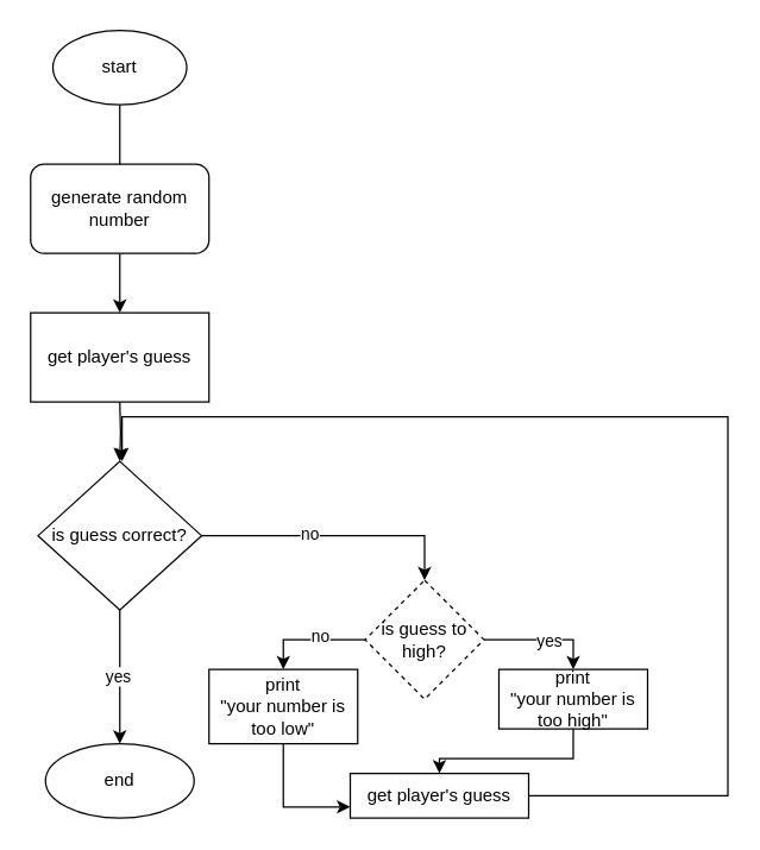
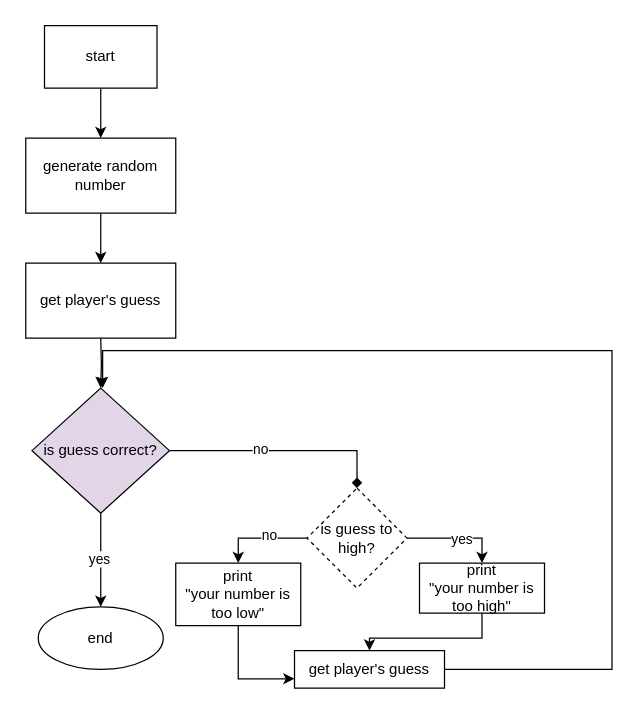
- <mxCell id="5" value="start" style="ellipse;whiteSpace=wrap;html=1;" vertex="1" parent="1"><mxGeometry x="35" y="20" width="90" height="50" as="geometry" /></mxCell>
+ <mxCell id="5" value="start" style="whiteSpace=wrap;html=1;rounded=0;" vertex="1" parent="1"><mxGeometry x="35" y="20" width="90" height="50" as="geometry" /></mxCell>
- <mxCell id="4" style="edgeStyle=orthogonalEdgeStyle;rounded=0;orthogonalLoop=1;jettySize=auto;html=1;endArrow=none;" edge="1" parent="1" source="5" target="3"><mxGeometry relative="1" as="geometry" /></mxCell>
+ <mxCell id="4" style="edgeStyle=orthogonalEdgeStyle;rounded=0;orthogonalLoop=1;jettySize=auto;html=1;" edge="1" parent="1" source="5" target="3"><mxGeometry relative="1" as="geometry" /></mxCell>
- <mxCell id="3" value="generate random number" style="whiteSpace=wrap;html=1;rounded=1;" vertex="1" parent="1"><mxGeometry x="20" y="110" width="120" height="60" as="geometry" /></mxCell>
+ <mxCell id="3" value="generate random number" style="rounded=0;whiteSpace=wrap;html=1;" vertex="1" parent="1"><mxGeometry x="20" y="110" width="120" height="60" as="geometry" /></mxCell>
- <mxCell id="11" value="is guess correct?" style="rhombus;whiteSpace=wrap;html=1;" vertex="1" parent="1"><mxGeometry x="25" y="310" width="110" height="100" as="geometry" /></mxCell>
+ <mxCell id="11" value="is guess correct?" style="rhombus;whiteSpace=wrap;html=1;fillColor=#e1d5e7;" vertex="1" parent="1"><mxGeometry x="25" y="310" width="110" height="100" as="geometry" /></mxCell>
- <mxCell id="9" style="edgeStyle=orthogonalEdgeStyle;rounded=0;orthogonalLoop=1;jettySize=auto;html=1;entryX=0.5;entryY=0;entryDx=0;entryDy=0;" edge="1" parent="1" source="11" target="17"><mxGeometry relative="1" as="geometry" /></mxCell>
+ <mxCell id="9" style="edgeStyle=orthogonalEdgeStyle;rounded=0;orthogonalLoop=1;jettySize=auto;html=1;entryX=0.5;entryY=0;entryDx=0;entryDy=0;endArrow=diamond;" edge="1" parent="1" source="11" target="17"><mxGeometry relative="1" as="geometry" /></mxCell>
- <mxCell id="12" value="end" style="ellipse;whiteSpace=wrap;html=1;" vertex="1" parent="1"><mxGeometry x="30" y="500" width="100" height="50" as="geometry" /></mxCell>
+ <mxCell id="12" value="end" style="ellipse;whiteSpace=wrap;html=1;" vertex="1" parent="1"><mxGeometry x="30" y="485" width="100" height="50" as="geometry" /></mxCell>
